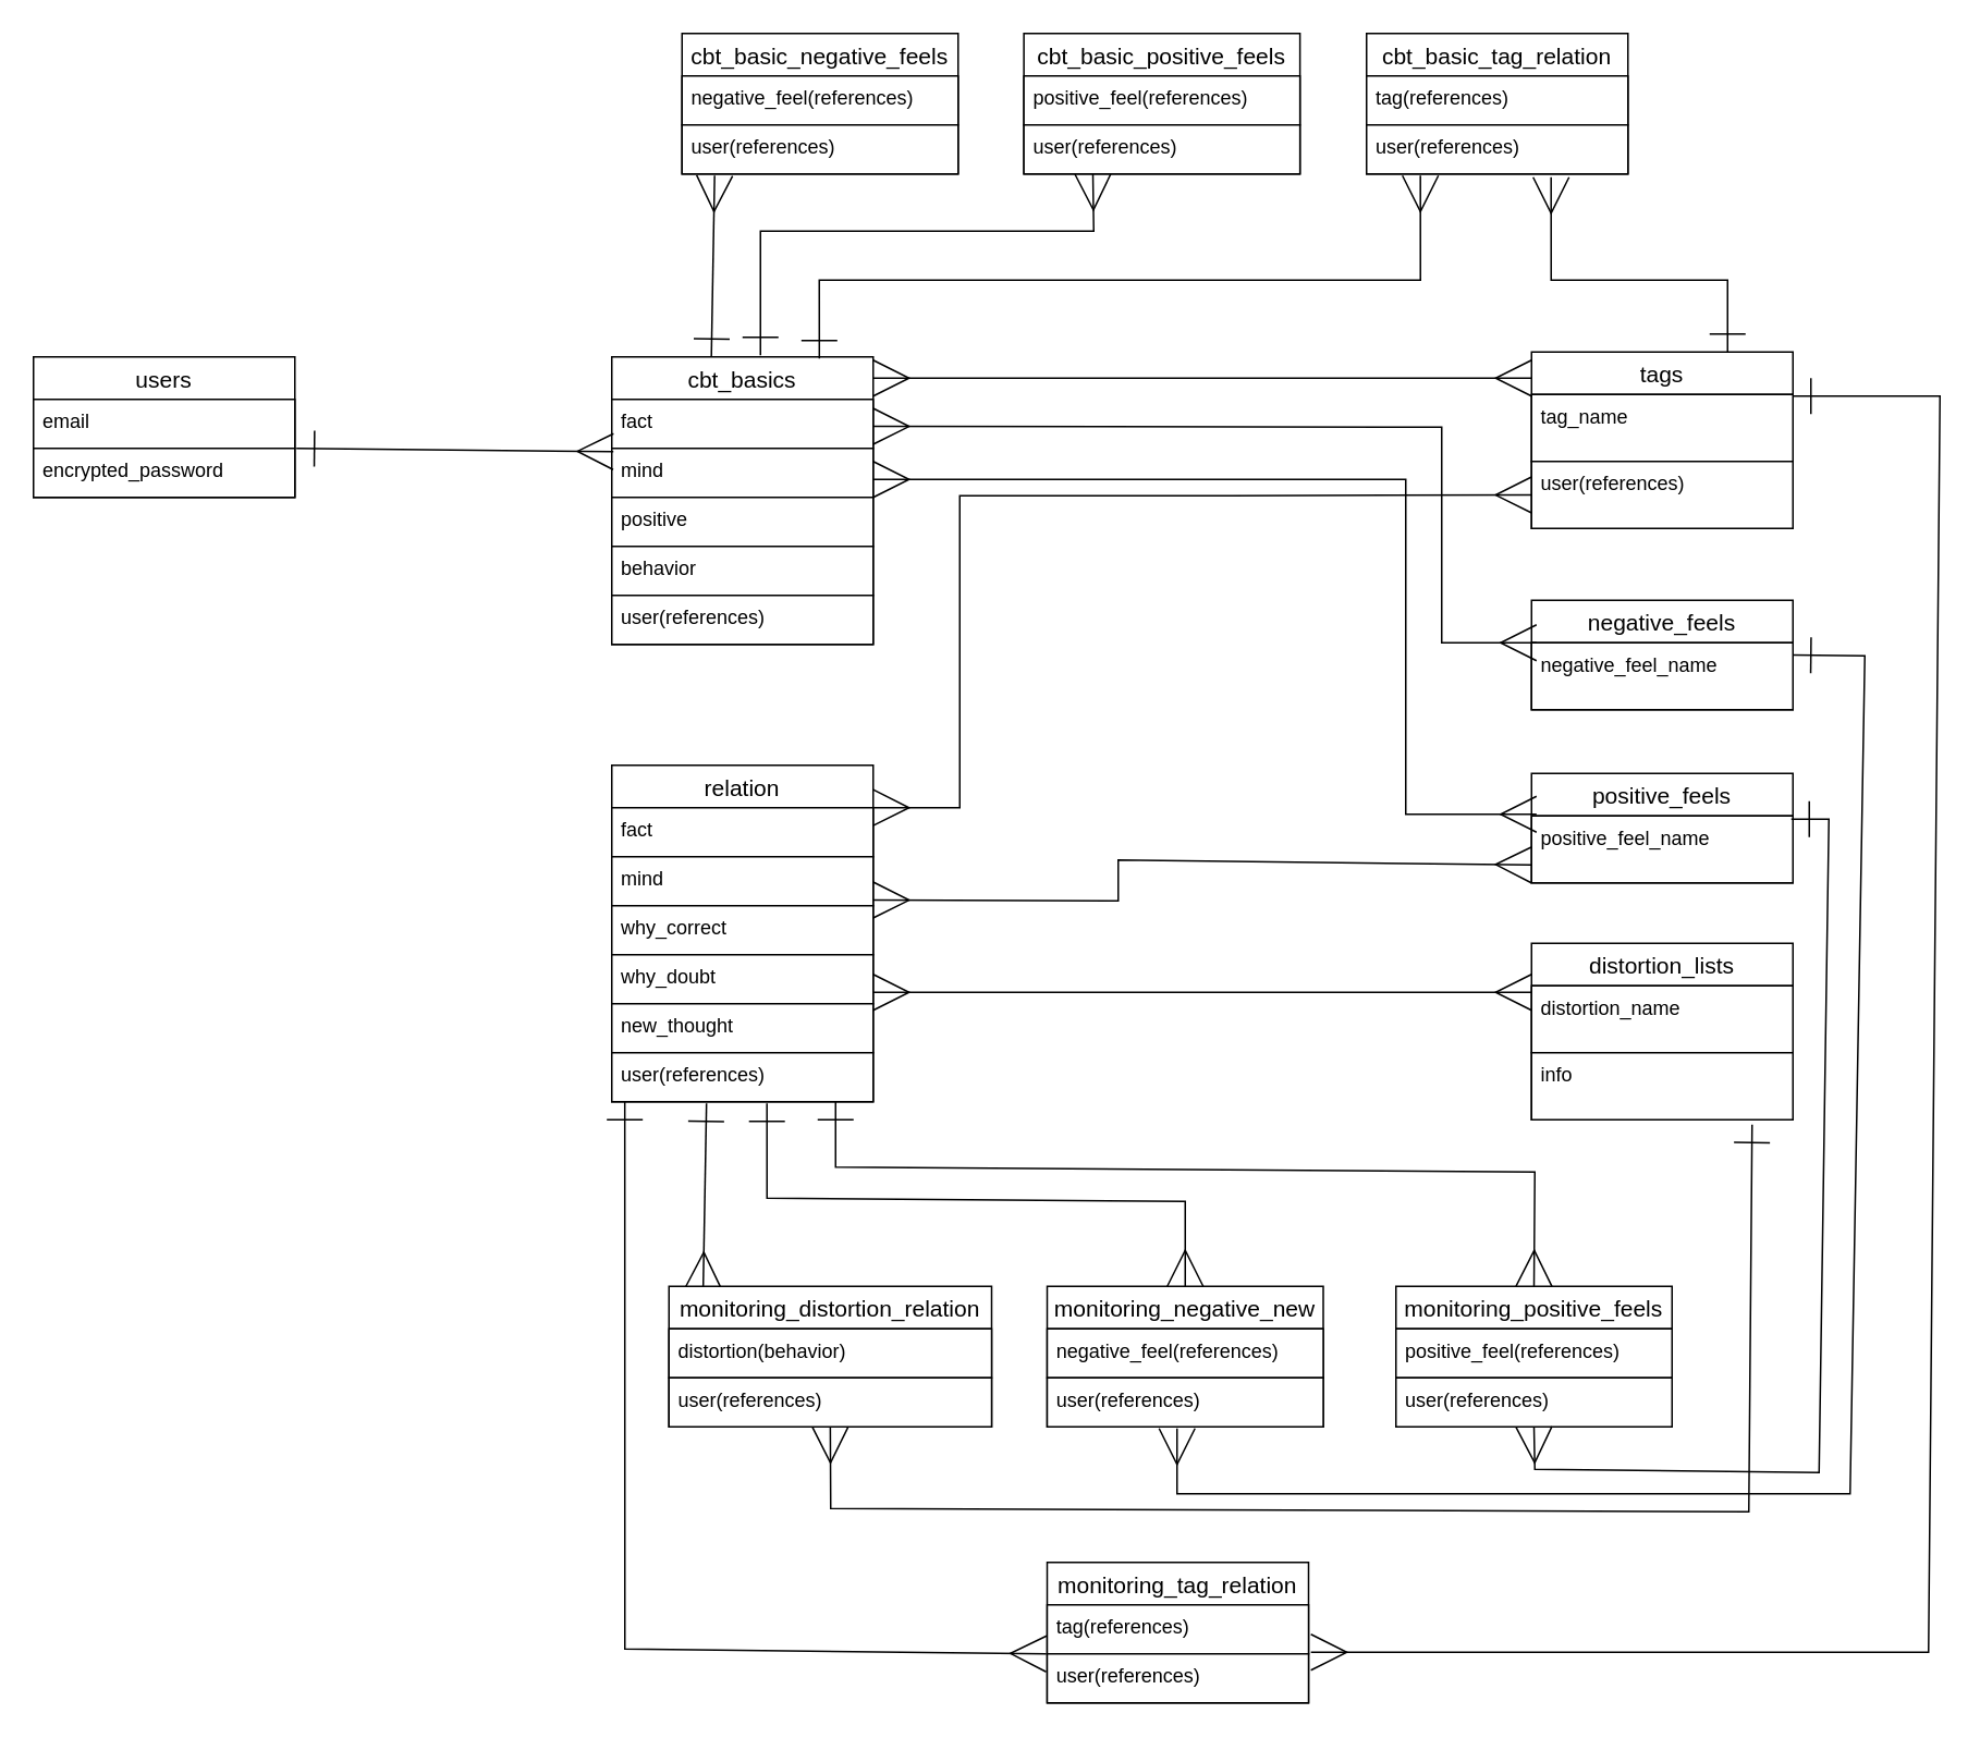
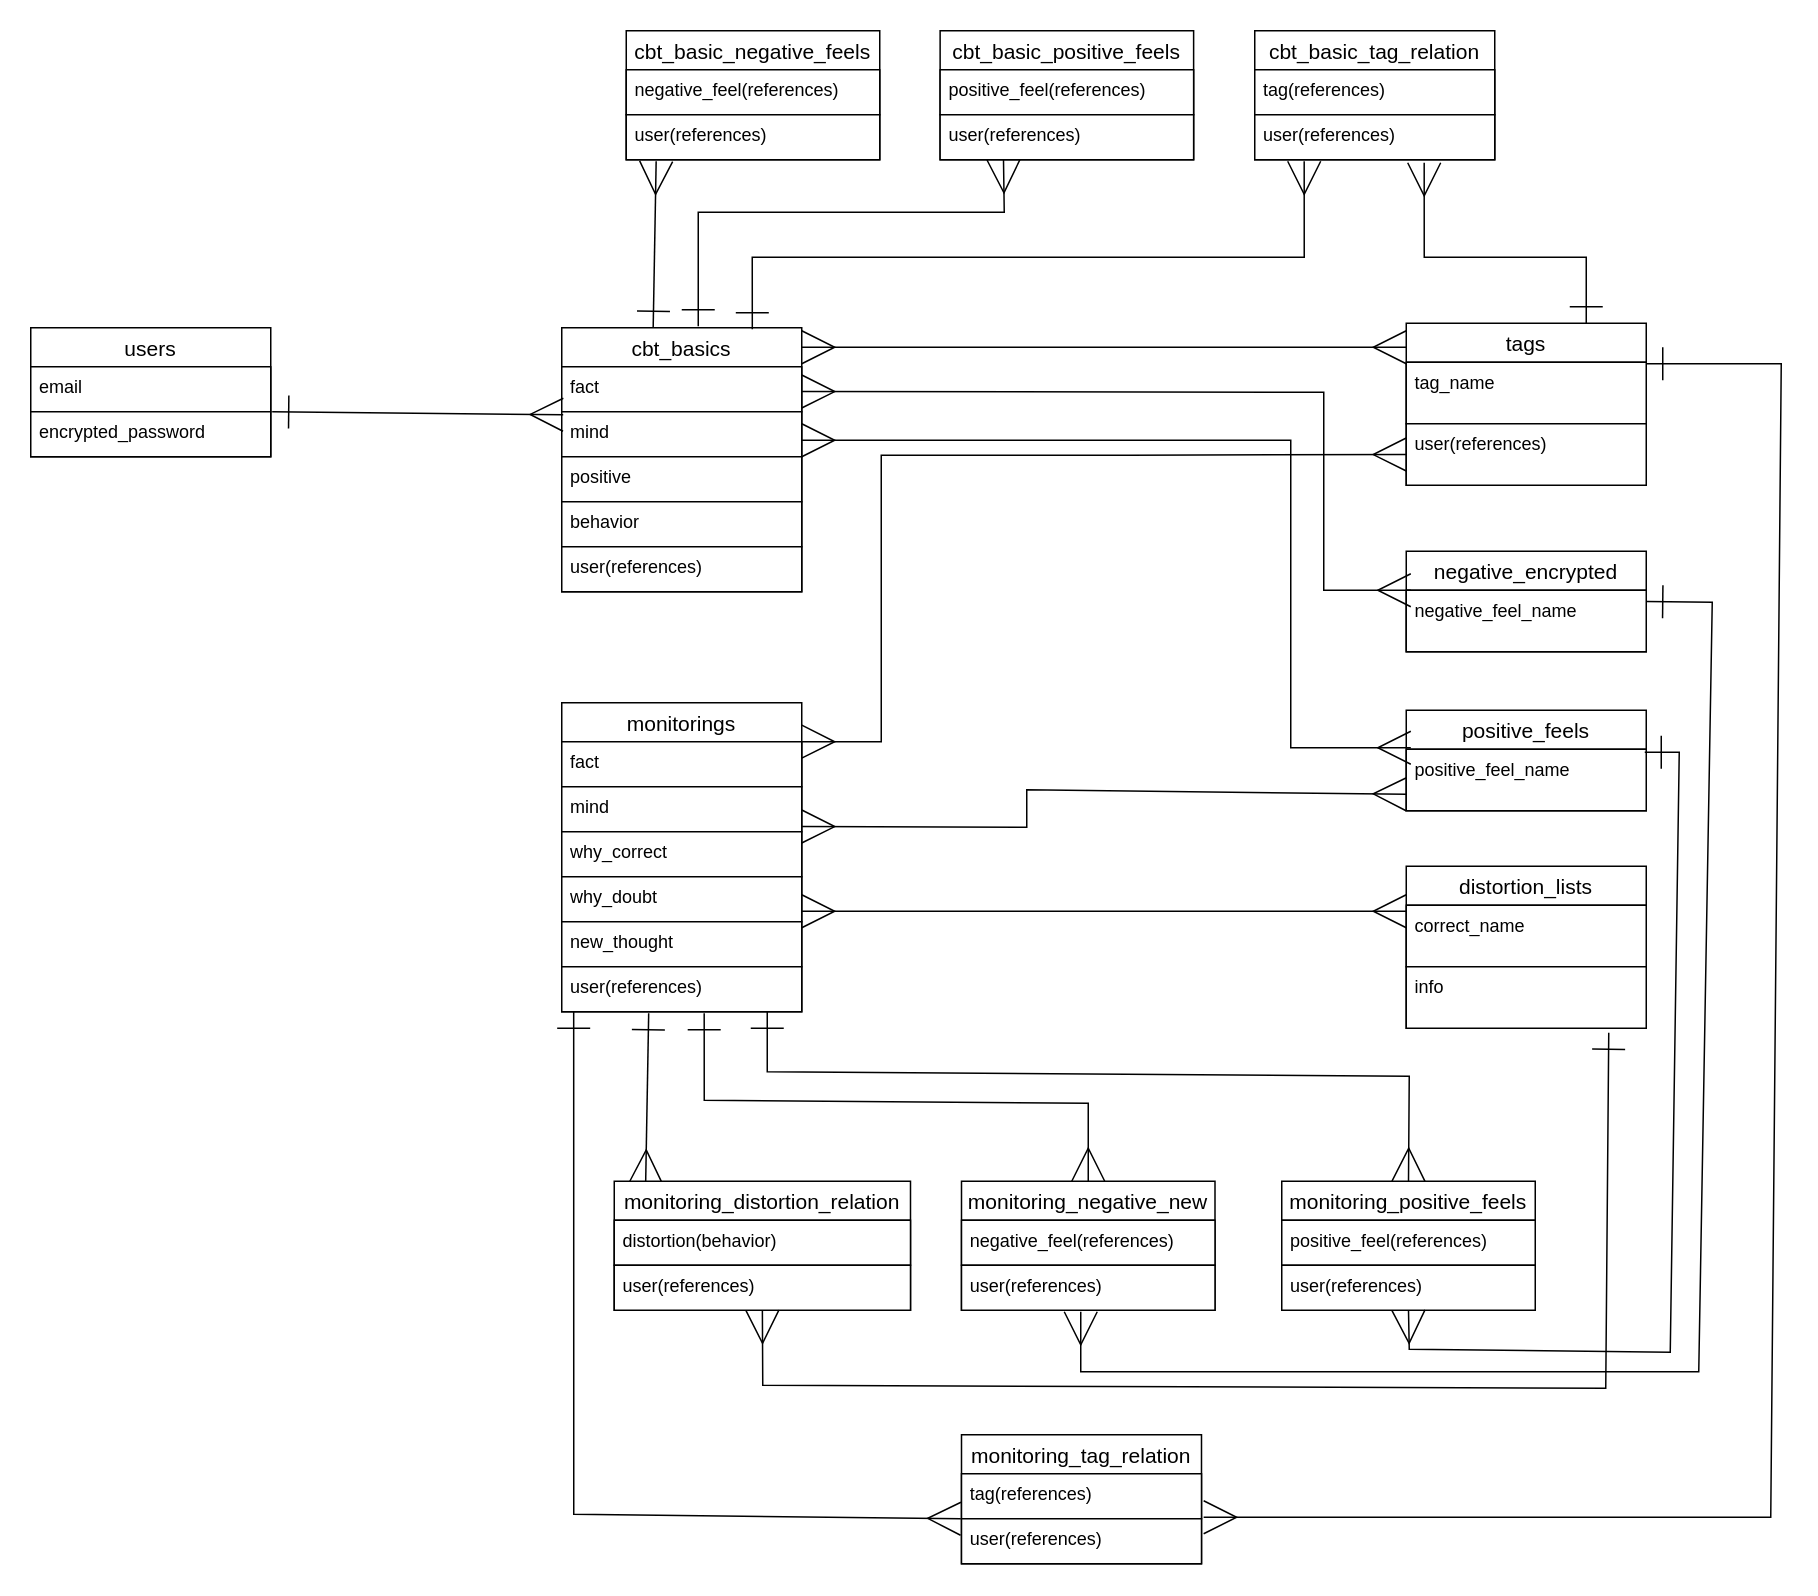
- <mxCell id="33" value="negative_feels" style="swimlane;fontStyle=0;childLayout=stackLayout;horizontal=1;startSize=26;horizontalStack=0;resizeParent=1;resizeParentMax=0;resizeLast=0;collapsible=1;marginBottom=0;align=center;fontSize=14;strokeColor=#000000;fontColor=#000000;fillColor=#FFFFFF;" vertex="1" parent="1"><mxGeometry x="937" y="367" width="160" height="67" as="geometry"><mxRectangle x="100" y="70" width="69" height="29" as="alternateBounds" /></mxGeometry></mxCell>
+ <mxCell id="33" value="negative_encrypted" style="swimlane;fontStyle=0;childLayout=stackLayout;horizontal=1;startSize=26;horizontalStack=0;resizeParent=1;resizeParentMax=0;resizeLast=0;collapsible=1;marginBottom=0;align=center;fontSize=14;strokeColor=#000000;fontColor=#000000;fillColor=#FFFFFF;" vertex="1" parent="1"><mxGeometry x="937" y="367" width="160" height="67" as="geometry"><mxRectangle x="100" y="70" width="69" height="29" as="alternateBounds" /></mxGeometry></mxCell>
- <mxCell id="12" value="relation" style="swimlane;fontStyle=0;childLayout=stackLayout;horizontal=1;startSize=26;horizontalStack=0;resizeParent=1;resizeParentMax=0;resizeLast=0;collapsible=1;marginBottom=0;align=center;fontSize=14;strokeColor=#000000;fontColor=#000000;fillColor=#FFFFFF;" parent="1" vertex="1"><mxGeometry x="374" y="468" width="160" height="206" as="geometry" /></mxCell>
+ <mxCell id="12" value="monitorings" style="swimlane;fontStyle=0;childLayout=stackLayout;horizontal=1;startSize=26;horizontalStack=0;resizeParent=1;resizeParentMax=0;resizeLast=0;collapsible=1;marginBottom=0;align=center;fontSize=14;strokeColor=#000000;fontColor=#000000;fillColor=#FFFFFF;" parent="1" vertex="1"><mxGeometry x="374" y="468" width="160" height="206" as="geometry" /></mxCell>
- <mxCell id="38" value="distortion_name" style="text;strokeColor=#000000;fillColor=#FFFFFF;spacingLeft=4;spacingRight=4;overflow=hidden;rotatable=0;points=[[0,0.5],[1,0.5]];portConstraint=eastwest;fontSize=12;fontColor=#000000;" vertex="1" parent="37"><mxGeometry y="26" width="160" height="41" as="geometry" /></mxCell>
+ <mxCell id="38" value="correct_name" style="text;strokeColor=#000000;fillColor=#FFFFFF;spacingLeft=4;spacingRight=4;overflow=hidden;rotatable=0;points=[[0,0.5],[1,0.5]];portConstraint=eastwest;fontSize=12;fontColor=#000000;" vertex="1" parent="37"><mxGeometry y="26" width="160" height="41" as="geometry" /></mxCell>
